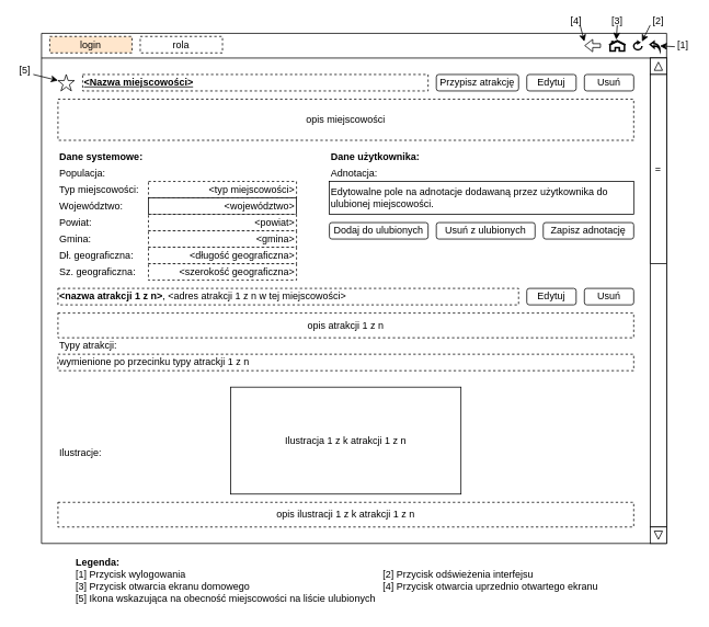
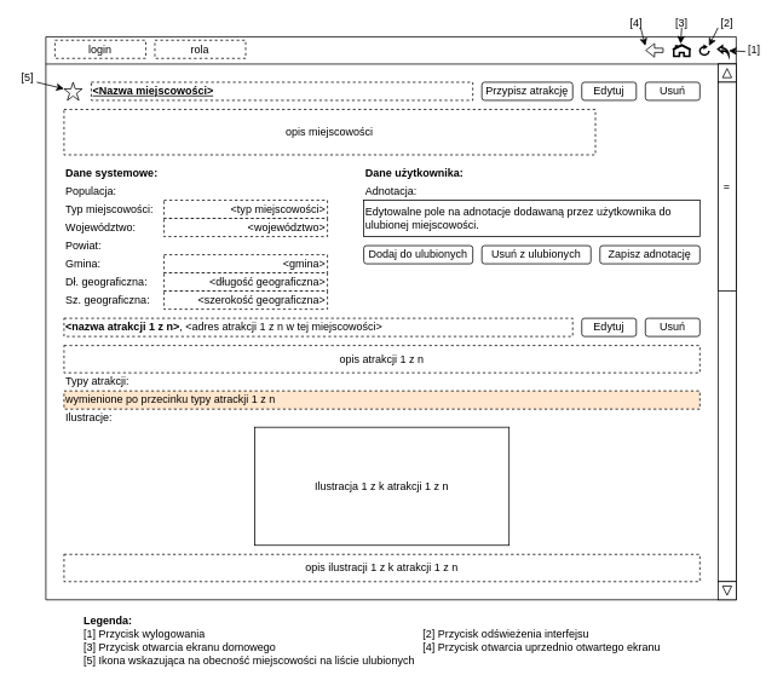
- <mxCell id="20" value="login" style="rounded=0;whiteSpace=wrap;html=1;dashed=1;fillColor=#ffe6cc;" parent="1" vertex="1"><mxGeometry x="60" y="43.75" width="100" height="20" as="geometry" /></mxCell>
+ <mxCell id="20" value="login" style="rounded=0;whiteSpace=wrap;html=1;dashed=1;" parent="1" vertex="1"><mxGeometry x="60" y="43.75" width="100" height="20" as="geometry" /></mxCell>
- <mxCell id="23" value="opis miejscowości" style="rounded=0;whiteSpace=wrap;html=1;fontStyle=0;dashed=1;" parent="1" vertex="1"><mxGeometry x="70" y="120" width="700" height="50" as="geometry" /></mxCell>
+ <mxCell id="23" value="opis miejscowości" style="rounded=0;whiteSpace=wrap;html=1;fontStyle=0;dashed=1;" parent="1" vertex="1"><mxGeometry x="70" y="120" width="585" height="50" as="geometry" /></mxCell>
- <mxCell id="29" value="&amp;lt;województwo&amp;gt;" style="rounded=0;whiteSpace=wrap;html=1;align=right;dashed=0;" parent="1" vertex="1"><mxGeometry x="180" y="240" width="180" height="20" as="geometry" /></mxCell>
+ <mxCell id="29" value="&amp;lt;województwo&amp;gt;" style="rounded=0;whiteSpace=wrap;html=1;align=right;dashed=1;" parent="1" vertex="1"><mxGeometry x="180" y="240" width="180" height="20" as="geometry" /></mxCell>
- <mxCell id="31" value="&amp;lt;powiat&amp;gt;" style="rounded=0;whiteSpace=wrap;html=1;align=right;dashed=1;" parent="1" vertex="1"><mxGeometry x="180" y="260" width="180" height="20" as="geometry" /></mxCell>
- <mxCell id="54" value="wymienione po przecinku typy atrackji 1 z n" style="rounded=0;whiteSpace=wrap;html=1;align=left;dashed=1;" parent="1" vertex="1"><mxGeometry x="70" y="430" width="700" height="20" as="geometry" /></mxCell>
+ <mxCell id="54" value="wymienione po przecinku typy atrackji 1 z n" style="rounded=0;whiteSpace=wrap;html=1;align=left;dashed=1;fillColor=#ffe6cc;" parent="1" vertex="1"><mxGeometry x="70" y="430" width="700" height="20" as="geometry" /></mxCell>
- <mxCell id="55" value="Ilustracje:" style="text;html=1;strokeColor=none;fillColor=none;align=left;verticalAlign=middle;whiteSpace=wrap;rounded=0;" parent="1" vertex="1"><mxGeometry x="70" y="540" width="80" height="20" as="geometry" /></mxCell>
+ <mxCell id="55" value="Ilustracje:" style="text;html=1;strokeColor=none;fillColor=none;align=left;verticalAlign=middle;whiteSpace=wrap;rounded=0;" parent="1" vertex="1"><mxGeometry x="70" y="450" width="80" height="20" as="geometry" /></mxCell>
